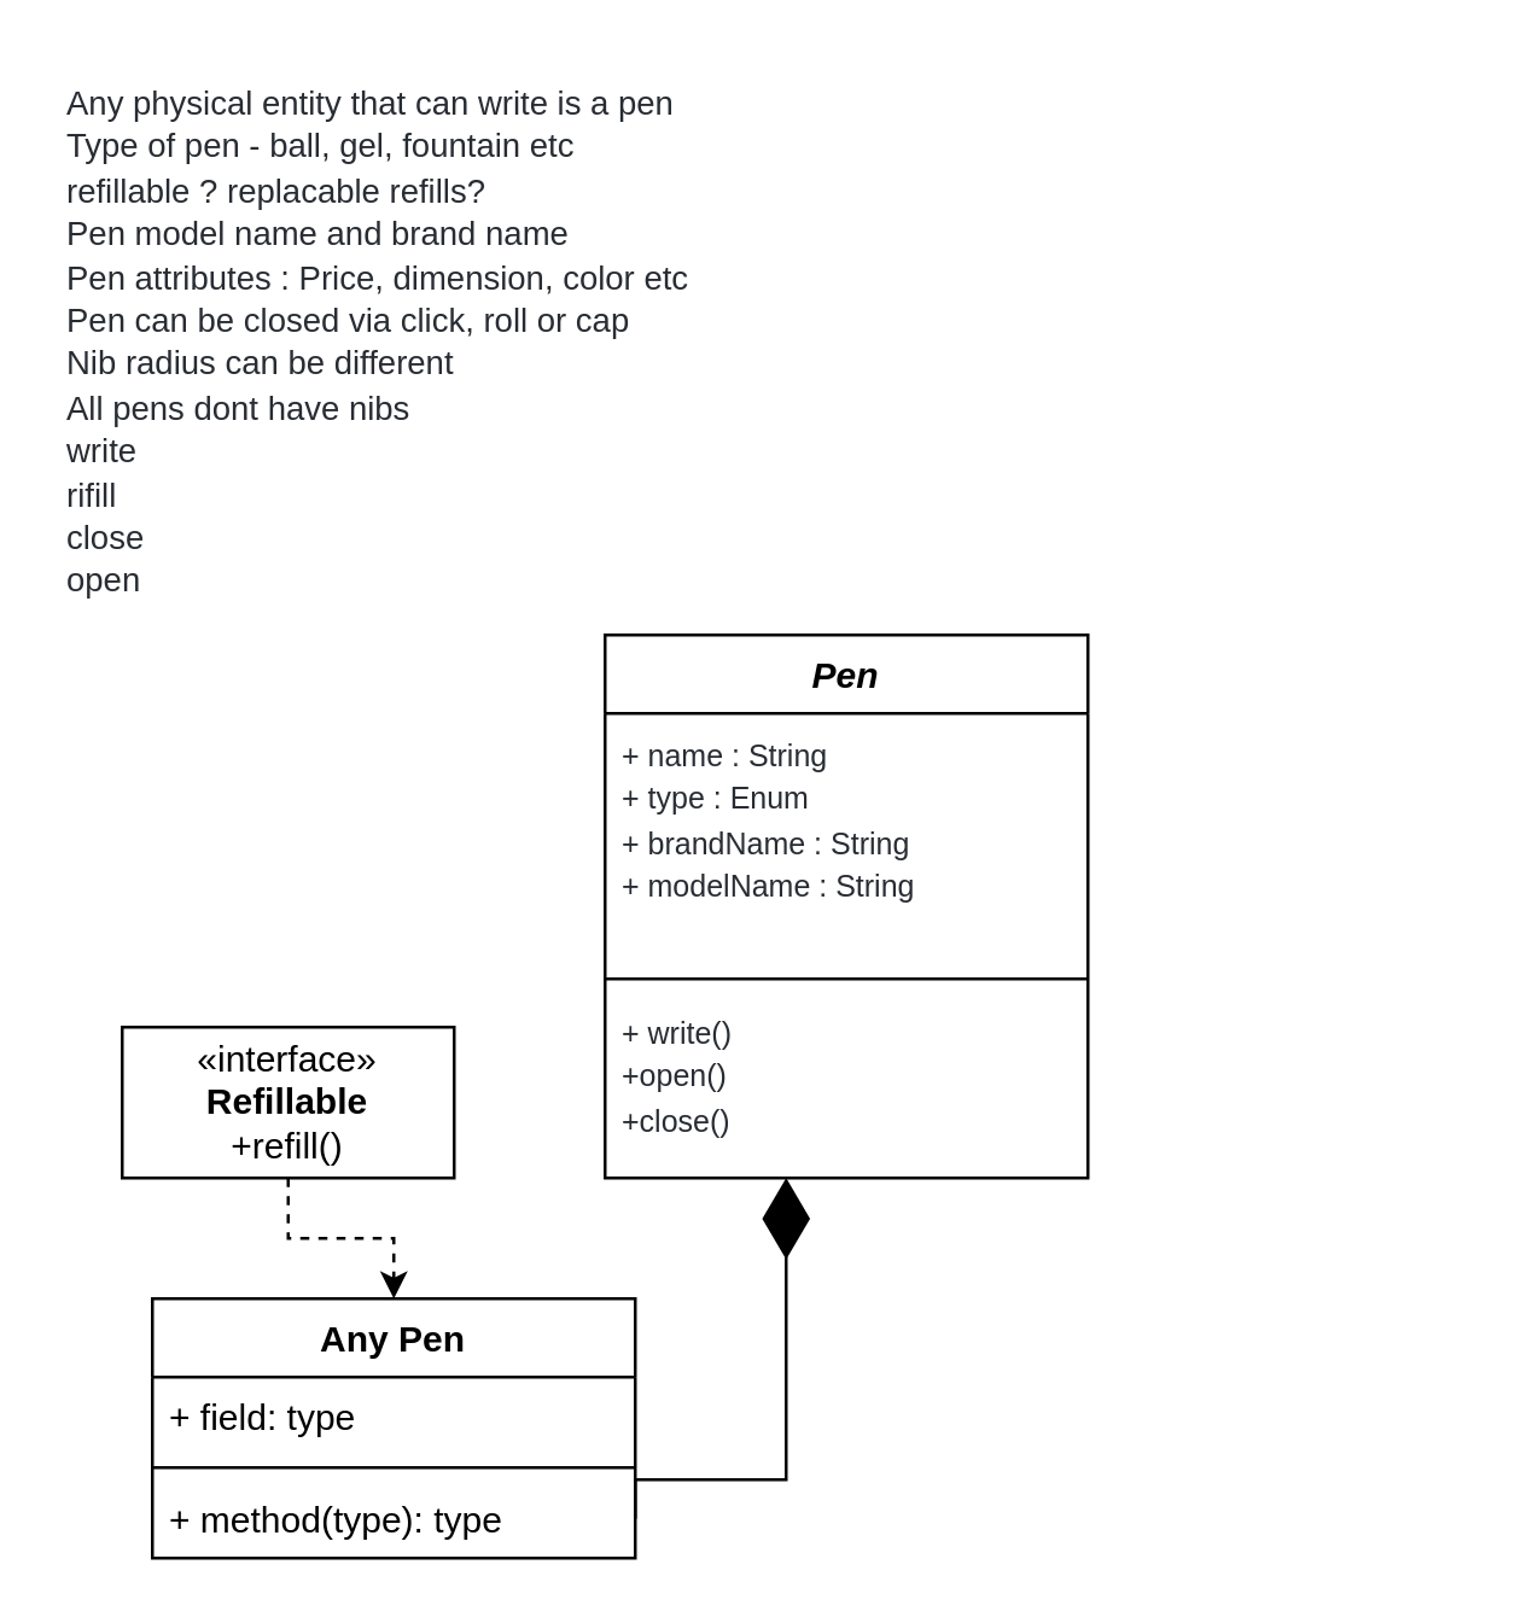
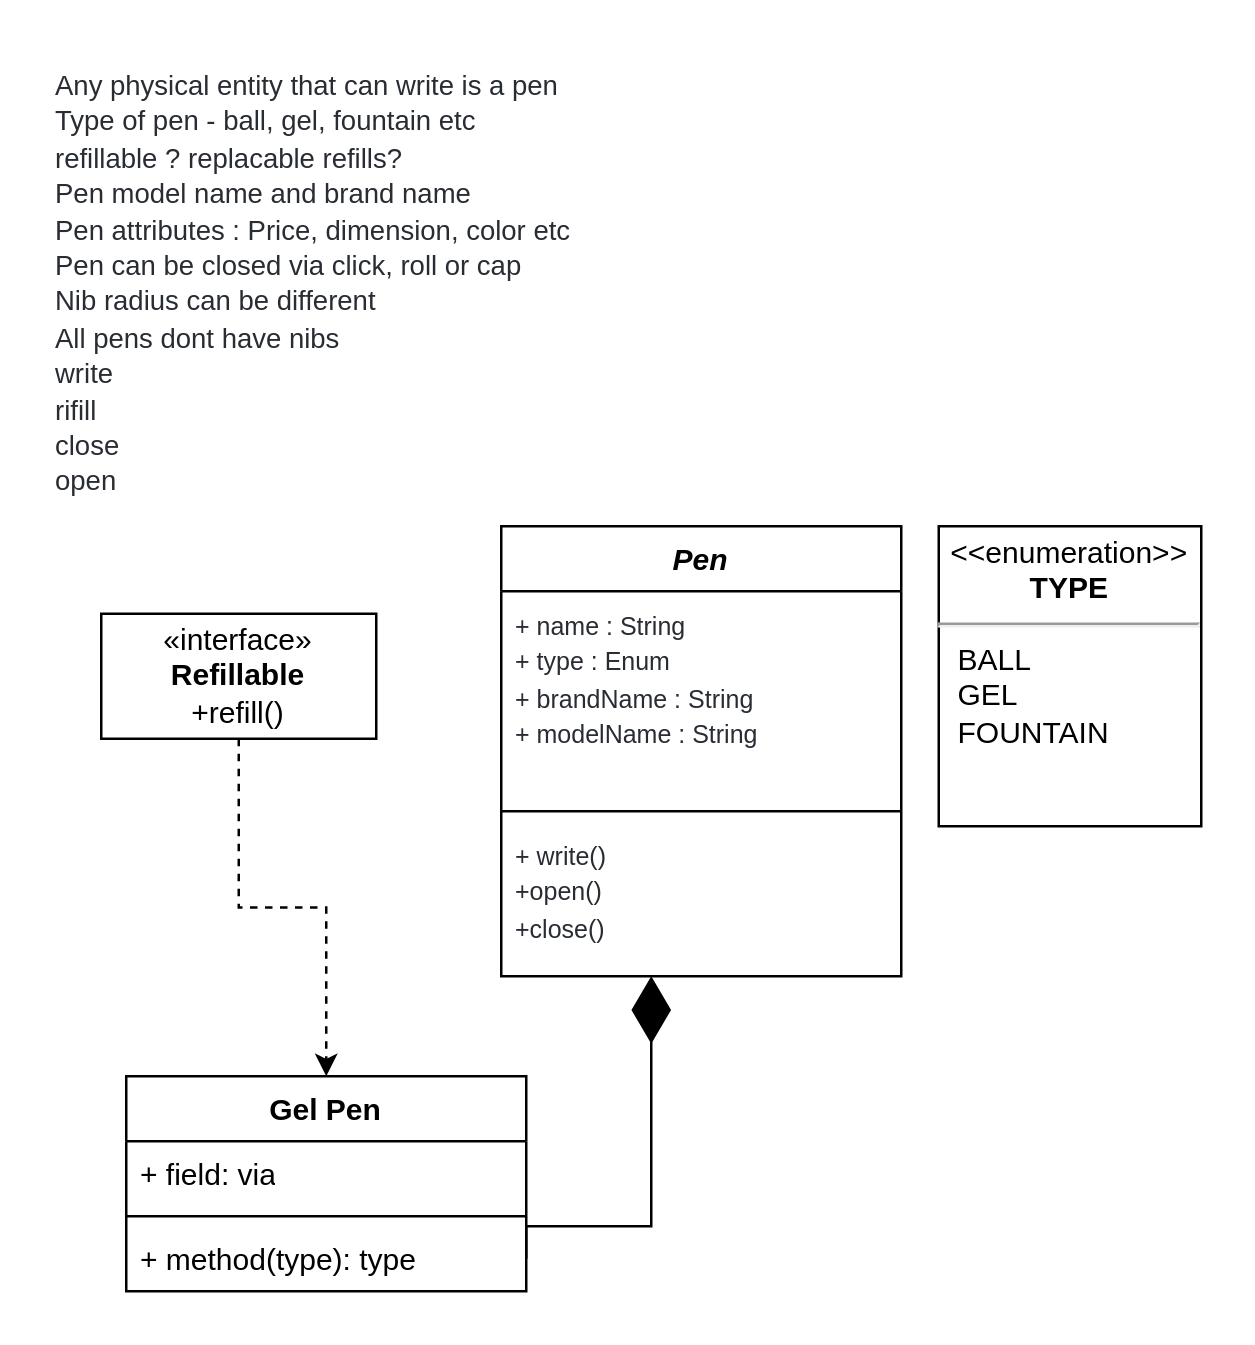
+ <mxCell id="2" value="&lt;p style=&quot;margin:0px;margin-top:4px;text-align:center;&quot;&gt;&amp;lt;&amp;lt;enumeration&amp;gt;&amp;gt;&lt;br&gt;&lt;b&gt;TYPE&lt;/b&gt;&lt;/p&gt;&lt;hr&gt;&lt;p style=&quot;margin:0px;margin-left:8px;text-align:left;&quot;&gt;BALL&lt;/p&gt;&lt;p style=&quot;margin:0px;margin-left:8px;text-align:left;&quot;&gt;GEL&lt;/p&gt;&lt;p style=&quot;margin:0px;margin-left:8px;text-align:left;&quot;&gt;FOUNTAIN&lt;/p&gt;" style="shape=rect;html=1;overflow=fill;whiteSpace=wrap;" vertex="1" parent="1"><mxGeometry x="375" y="210" width="105" height="120" as="geometry" /></mxCell>
- <mxCell id="14" value="«interface»&lt;br&gt;&lt;b&gt;Refillable&lt;/b&gt;&lt;div&gt;+refill()&lt;b&gt;&lt;br&gt;&lt;/b&gt;&lt;/div&gt;" style="html=1;whiteSpace=wrap;" vertex="1" parent="1"><mxGeometry x="40" y="340" width="110" height="50" as="geometry" /></mxCell>
+ <mxCell id="14" value="«interface»&lt;br&gt;&lt;b&gt;Refillable&lt;/b&gt;&lt;div&gt;+refill()&lt;b&gt;&lt;br&gt;&lt;/b&gt;&lt;/div&gt;" style="html=1;whiteSpace=wrap;" vertex="1" parent="1"><mxGeometry x="40" y="245" width="110" height="50" as="geometry" /></mxCell>
- <mxCell id="8" value="Any Pen" style="swimlane;fontStyle=1;align=center;verticalAlign=top;childLayout=stackLayout;horizontal=1;startSize=26;horizontalStack=0;resizeParent=1;resizeParentMax=0;resizeLast=0;collapsible=1;marginBottom=0;whiteSpace=wrap;html=1;" vertex="1" parent="1"><mxGeometry x="50" y="430" width="160" height="86" as="geometry" /></mxCell>
+ <mxCell id="8" value="Gel Pen" style="swimlane;fontStyle=1;align=center;verticalAlign=top;childLayout=stackLayout;horizontal=1;startSize=26;horizontalStack=0;resizeParent=1;resizeParentMax=0;resizeLast=0;collapsible=1;marginBottom=0;whiteSpace=wrap;html=1;" vertex="1" parent="1"><mxGeometry x="50" y="430" width="160" height="86" as="geometry" /></mxCell>
- <mxCell id="9" value="+ field: type" style="text;strokeColor=none;fillColor=none;align=left;verticalAlign=top;spacingLeft=4;spacingRight=4;overflow=hidden;rotatable=0;points=[[0,0.5],[1,0.5]];portConstraint=eastwest;whiteSpace=wrap;html=1;" vertex="1" parent="8"><mxGeometry y="26" width="160" height="26" as="geometry" /></mxCell>
+ <mxCell id="9" value="+ field: via" style="text;strokeColor=none;fillColor=none;align=left;verticalAlign=top;spacingLeft=4;spacingRight=4;overflow=hidden;rotatable=0;points=[[0,0.5],[1,0.5]];portConstraint=eastwest;whiteSpace=wrap;html=1;" vertex="1" parent="8"><mxGeometry y="26" width="160" height="26" as="geometry" /></mxCell>
